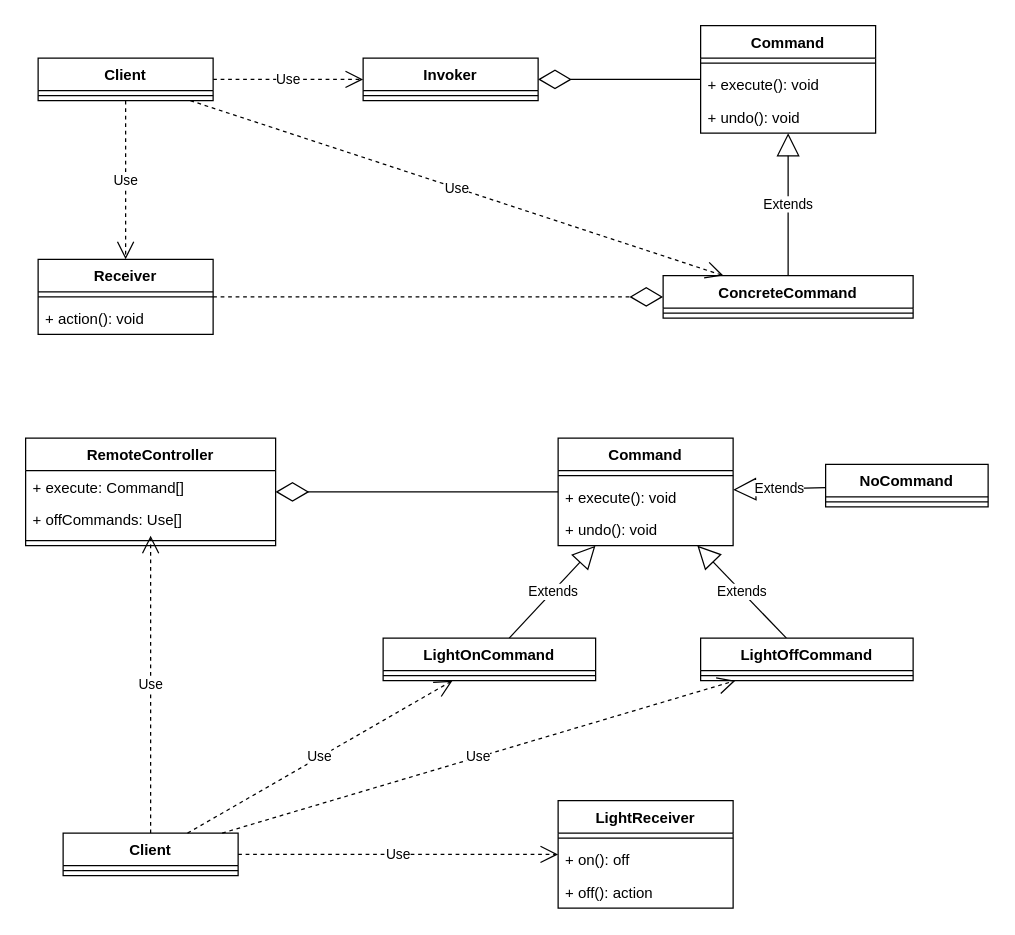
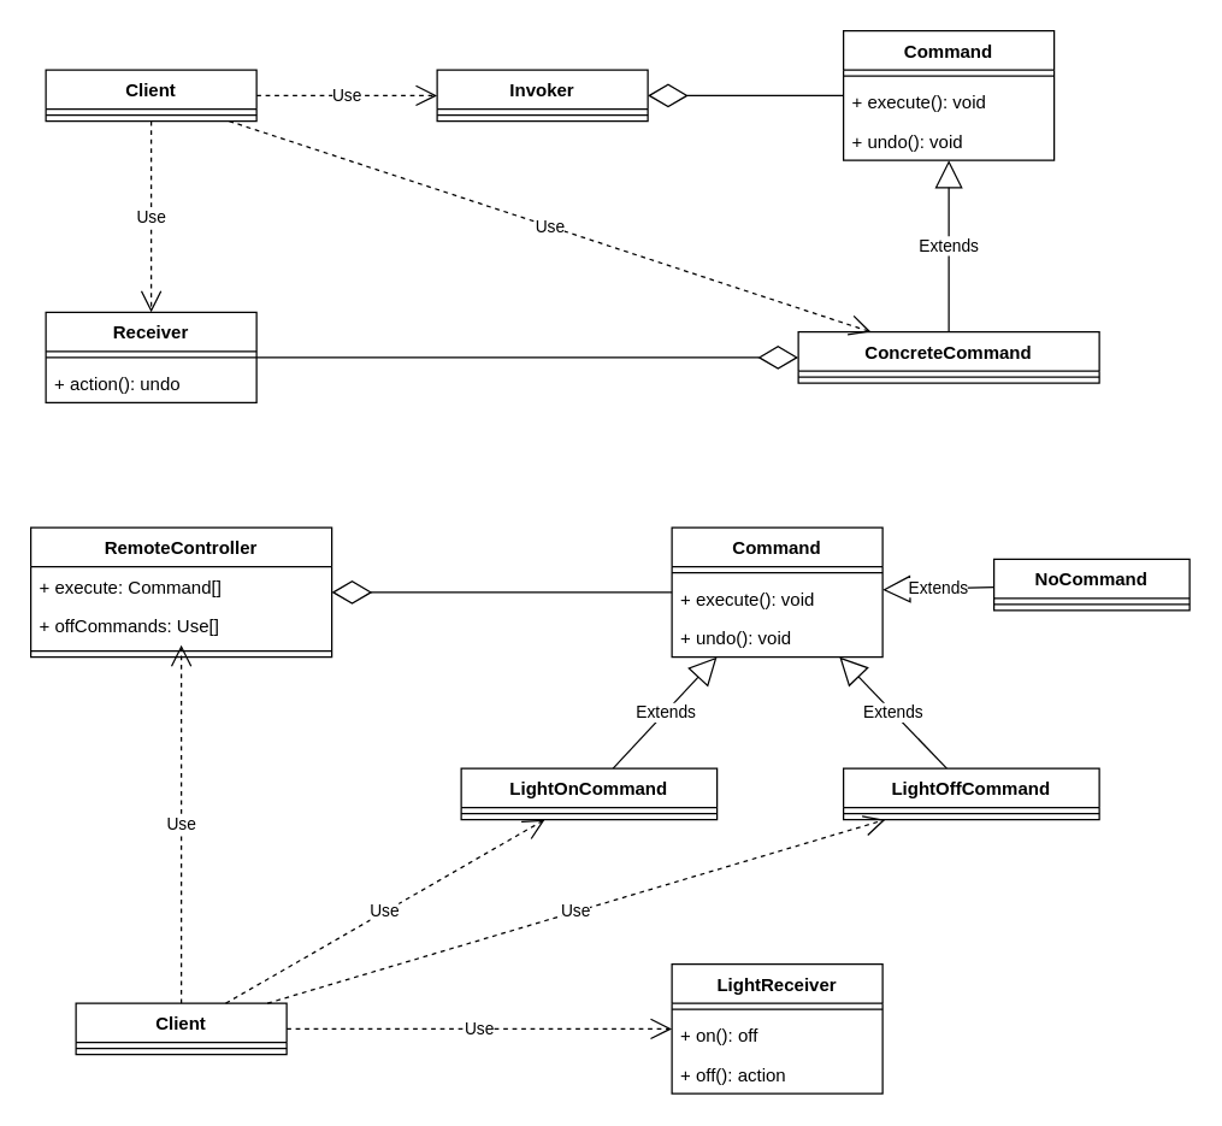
- <mxCell id="3" value="" style="endArrow=diamondThin;endFill=0;endSize=24;html=1;dashed=1;" edge="1" parent="1" source="19" target="9"><mxGeometry width="160" relative="1" as="geometry"><mxPoint x="550" y="270" as="sourcePoint" /><mxPoint x="510" y="200" as="targetPoint" /></mxGeometry></mxCell>
+ <mxCell id="3" value="" style="endArrow=diamondThin;endFill=0;endSize=24;html=1;" edge="1" parent="1" source="19" target="9"><mxGeometry width="160" relative="1" as="geometry"><mxPoint x="550" y="270" as="sourcePoint" /><mxPoint x="510" y="200" as="targetPoint" /></mxGeometry></mxCell>
- <mxCell id="21" value="+ action(): void" style="text;strokeColor=none;fillColor=none;align=left;verticalAlign=top;spacingLeft=4;spacingRight=4;overflow=hidden;rotatable=0;points=[[0,0.5],[1,0.5]];portConstraint=eastwest;" vertex="1" parent="19"><mxGeometry y="34" width="140" height="26" as="geometry" /></mxCell>
+ <mxCell id="21" value="+ action(): undo" style="text;strokeColor=none;fillColor=none;align=left;verticalAlign=top;spacingLeft=4;spacingRight=4;overflow=hidden;rotatable=0;points=[[0,0.5],[1,0.5]];portConstraint=eastwest;" vertex="1" parent="19"><mxGeometry y="34" width="140" height="26" as="geometry" /></mxCell>
